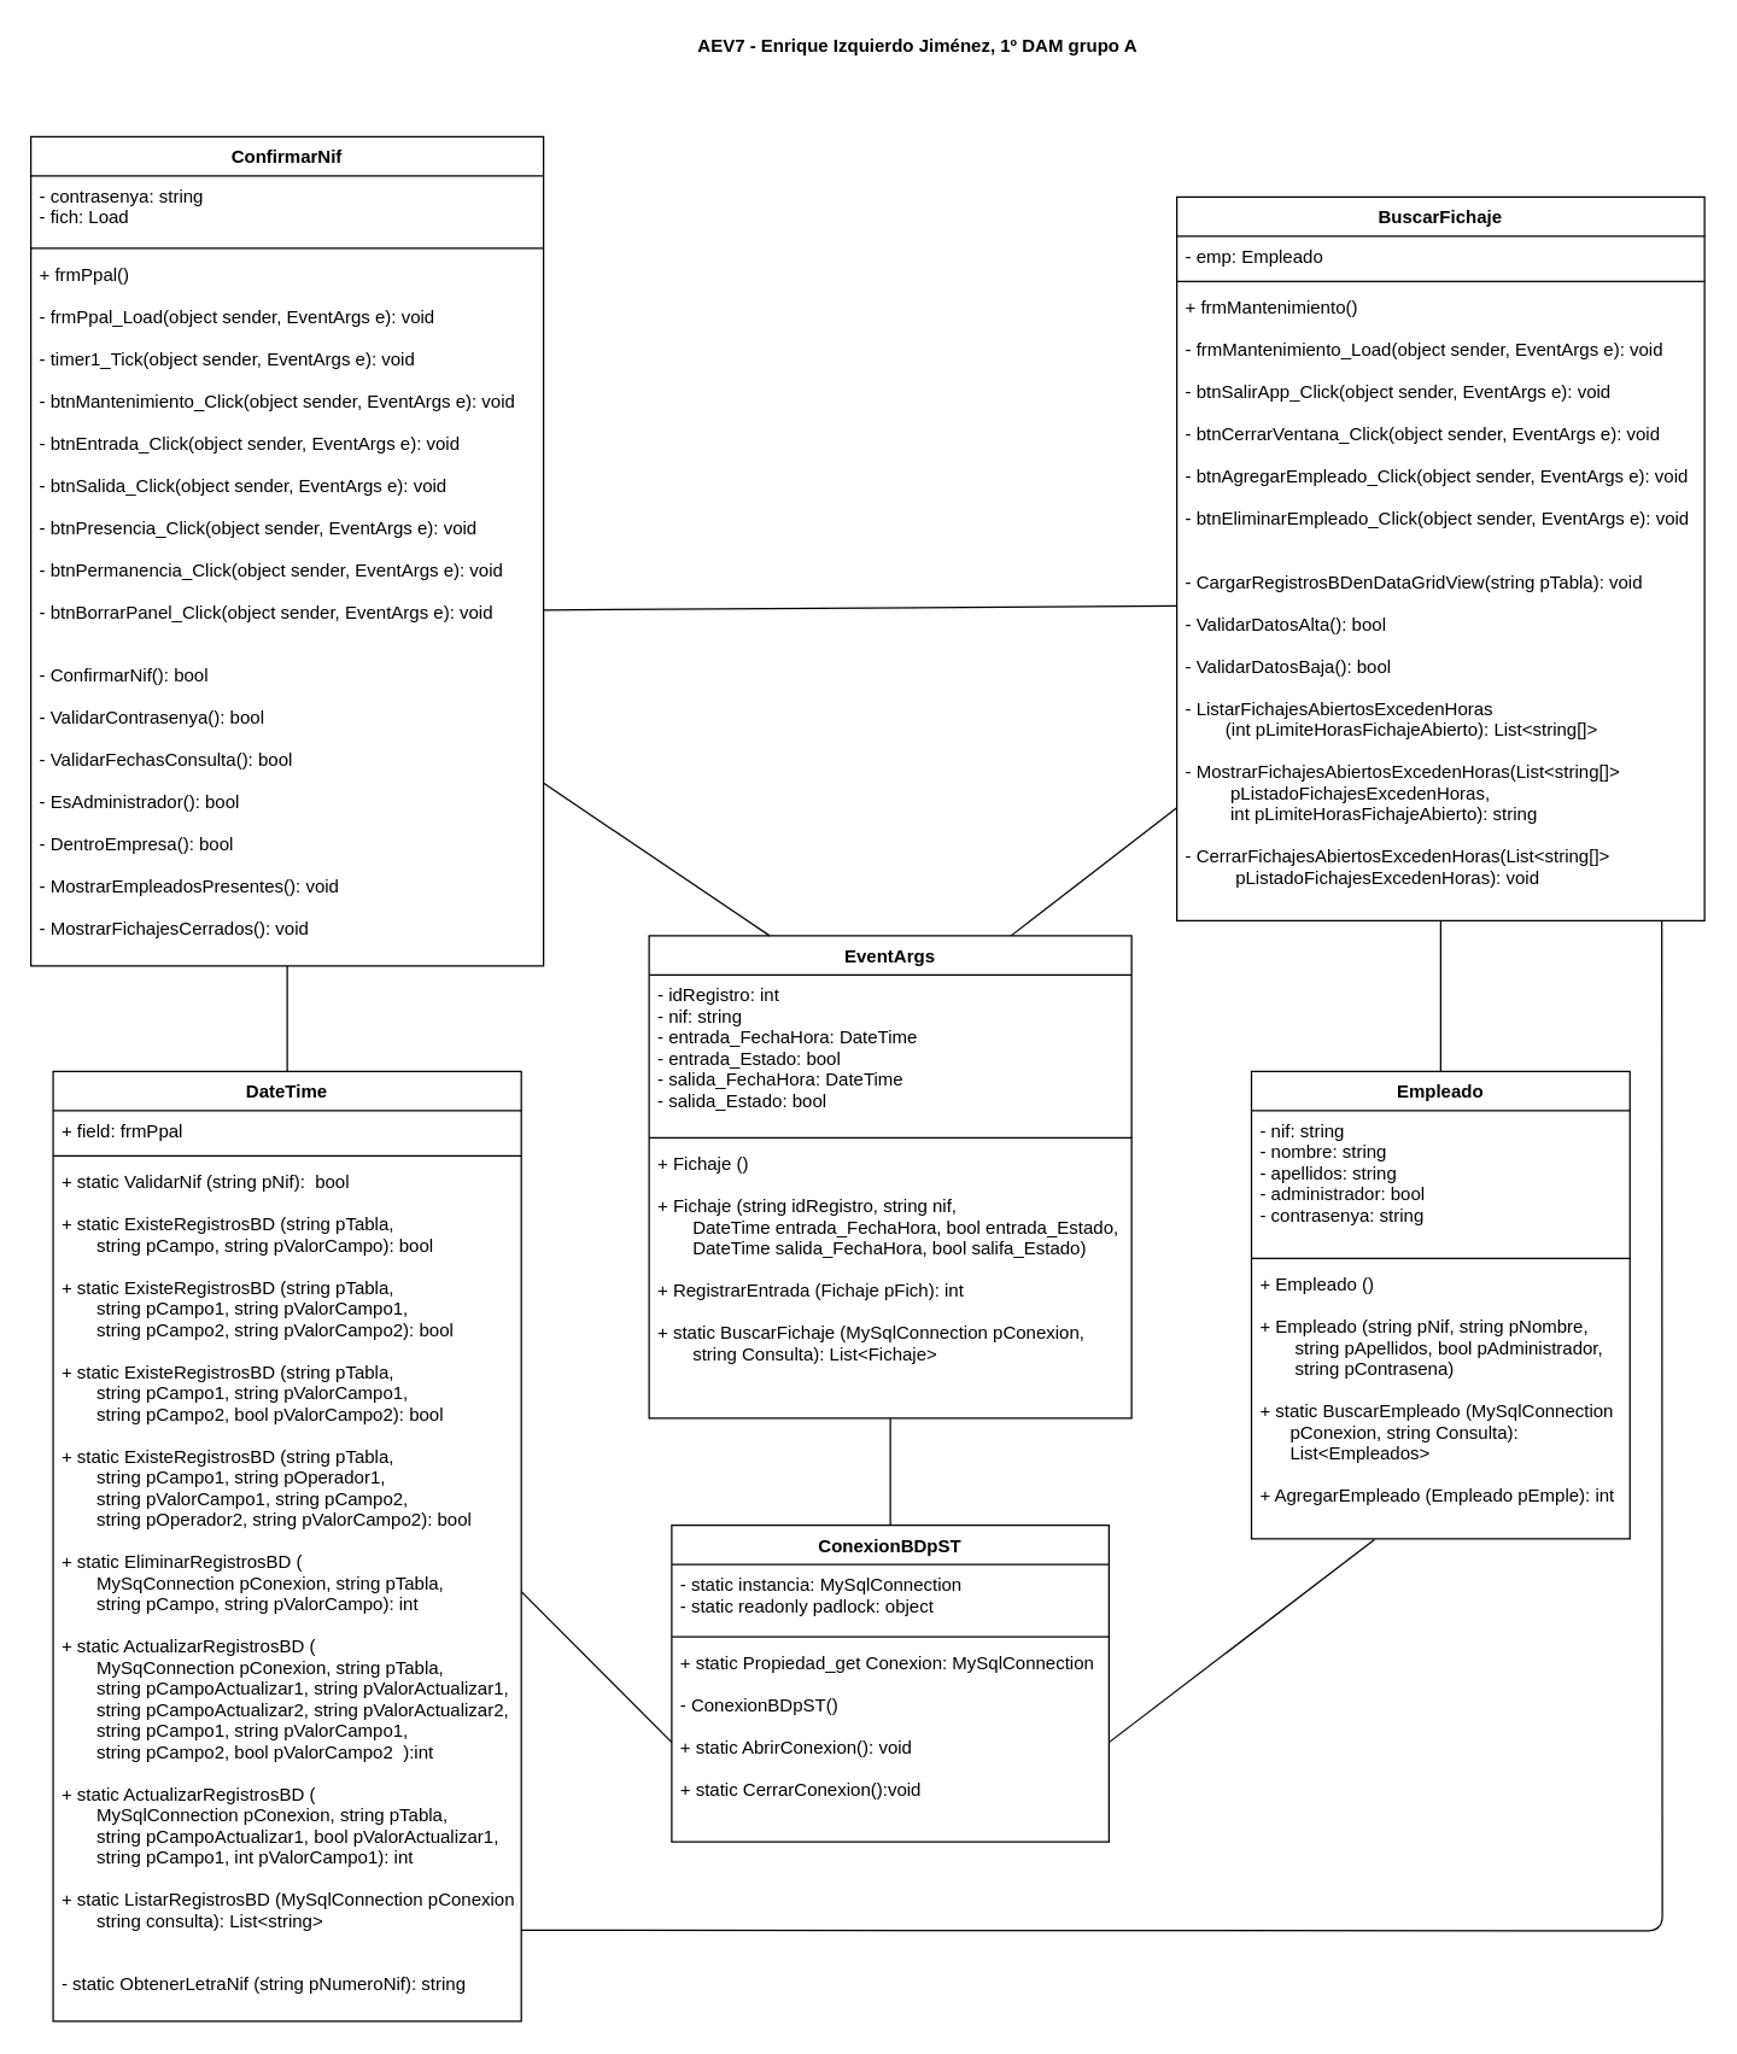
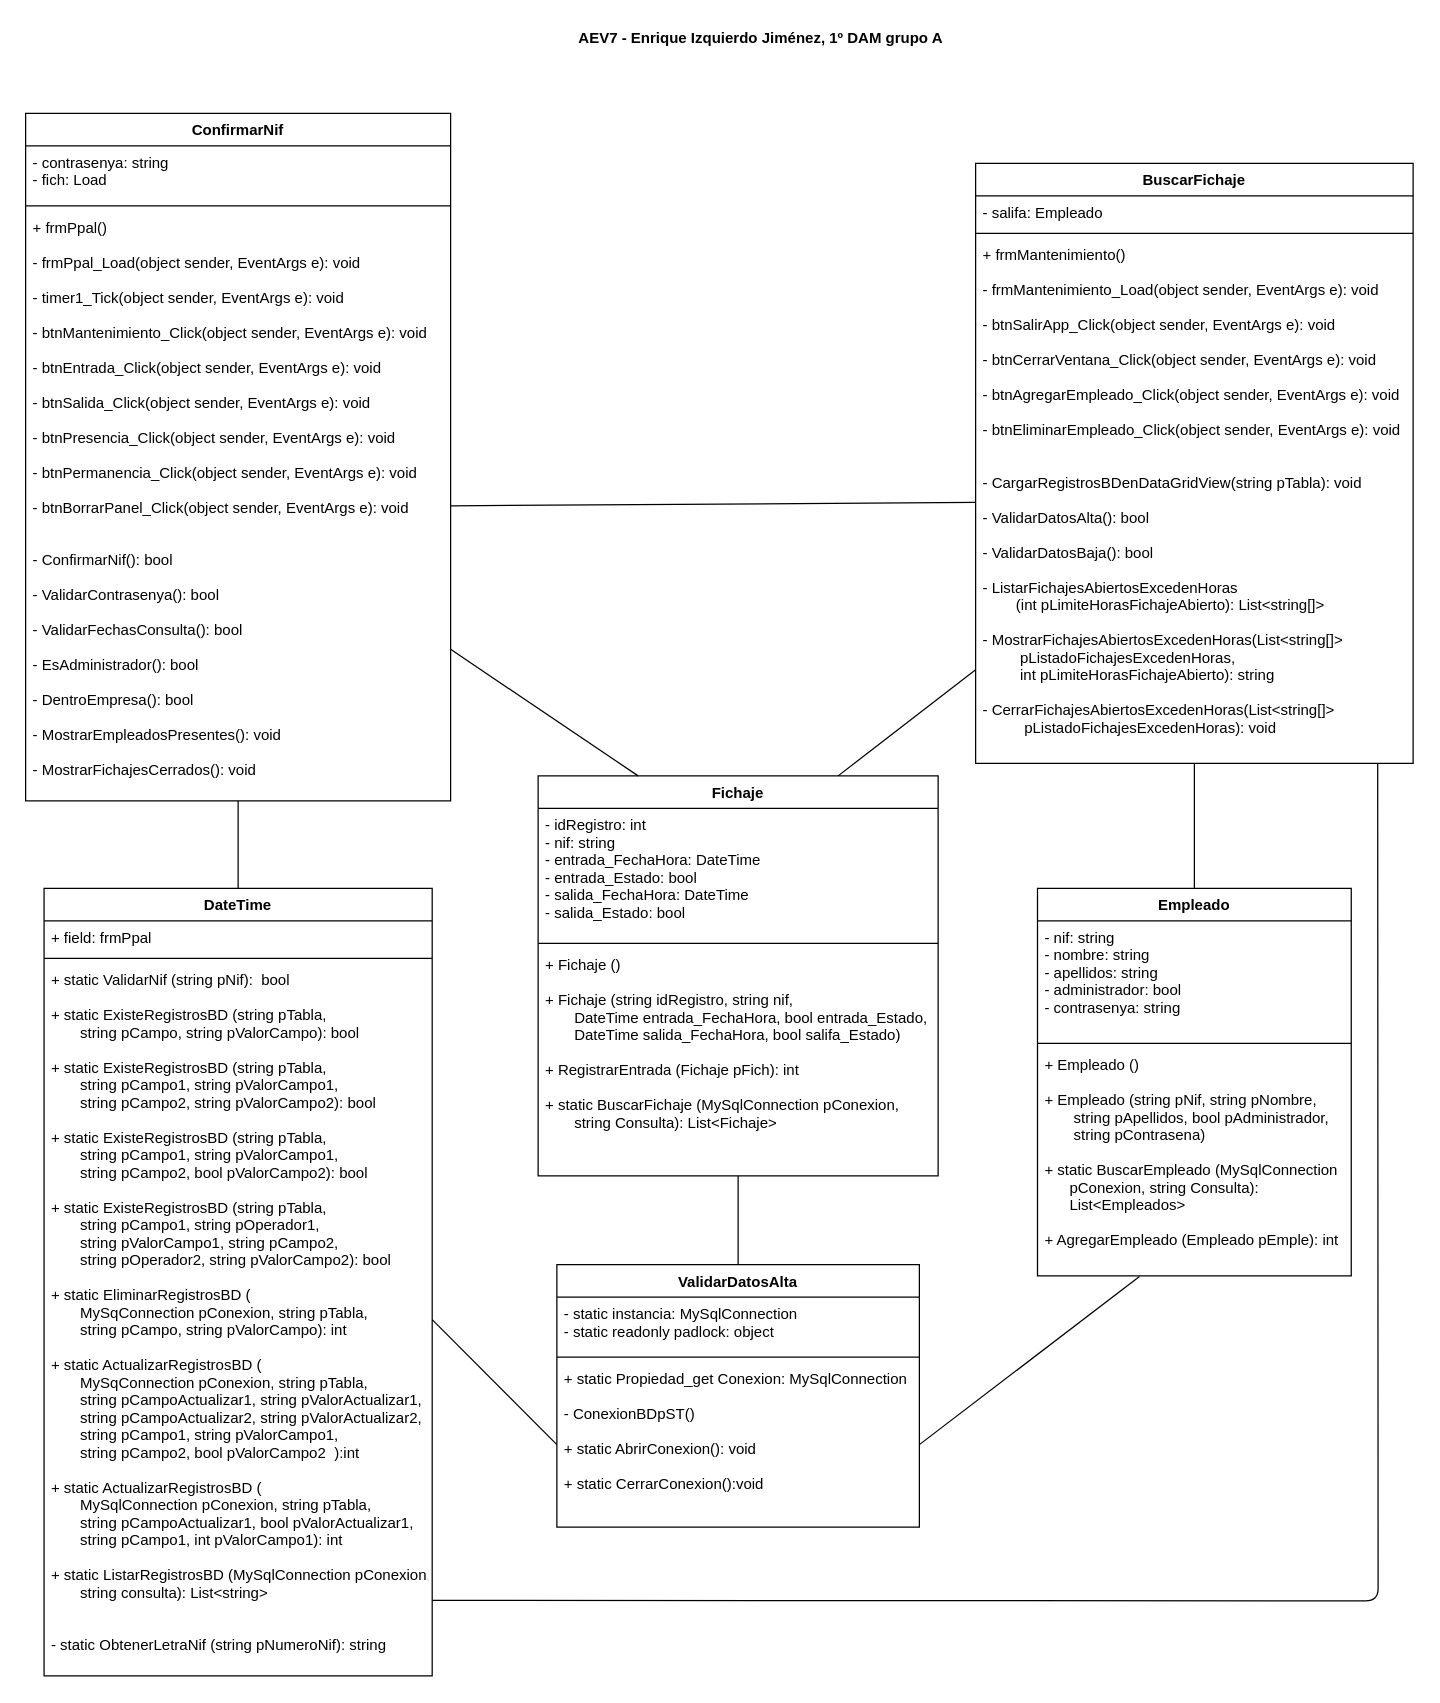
- <mxCell id="7" value="- emp: Empleado" style="text;strokeColor=none;fillColor=none;align=left;verticalAlign=top;spacingLeft=4;spacingRight=4;overflow=hidden;rotatable=0;points=[[0,0.5],[1,0.5]];portConstraint=eastwest;" parent="6" vertex="1"><mxGeometry y="26" width="350" height="26" as="geometry" /></mxCell>
+ <mxCell id="7" value="- salifa: Empleado" style="text;strokeColor=none;fillColor=none;align=left;verticalAlign=top;spacingLeft=4;spacingRight=4;overflow=hidden;rotatable=0;points=[[0,0.5],[1,0.5]];portConstraint=eastwest;" parent="6" vertex="1"><mxGeometry y="26" width="350" height="26" as="geometry" /></mxCell>
- <mxCell id="14" value="EventArgs" style="swimlane;fontStyle=1;align=center;verticalAlign=top;childLayout=stackLayout;horizontal=1;startSize=26;horizontalStack=0;resizeParent=1;resizeParentMax=0;resizeLast=0;collapsible=1;marginBottom=0;" parent="1" vertex="1"><mxGeometry x="430" y="620" width="320" height="320" as="geometry"><mxRectangle x="130" y="170" width="110" height="26" as="alternateBounds" /></mxGeometry></mxCell>
+ <mxCell id="14" value="Fichaje" style="swimlane;fontStyle=1;align=center;verticalAlign=top;childLayout=stackLayout;horizontal=1;startSize=26;horizontalStack=0;resizeParent=1;resizeParentMax=0;resizeLast=0;collapsible=1;marginBottom=0;" parent="1" vertex="1"><mxGeometry x="430" y="620" width="320" height="320" as="geometry"><mxRectangle x="130" y="170" width="110" height="26" as="alternateBounds" /></mxGeometry></mxCell>
- <mxCell id="28" value="ConexionBDpST" style="swimlane;fontStyle=1;align=center;verticalAlign=top;childLayout=stackLayout;horizontal=1;startSize=26;horizontalStack=0;resizeParent=1;resizeParentMax=0;resizeLast=0;collapsible=1;marginBottom=0;" parent="1" vertex="1"><mxGeometry x="445" y="1011" width="290" height="210" as="geometry"><mxRectangle x="130" y="170" width="110" height="26" as="alternateBounds" /></mxGeometry></mxCell>
+ <mxCell id="28" value="ValidarDatosAlta" style="swimlane;fontStyle=1;align=center;verticalAlign=top;childLayout=stackLayout;horizontal=1;startSize=26;horizontalStack=0;resizeParent=1;resizeParentMax=0;resizeLast=0;collapsible=1;marginBottom=0;" parent="1" vertex="1"><mxGeometry x="445" y="1011" width="290" height="210" as="geometry"><mxRectangle x="130" y="170" width="110" height="26" as="alternateBounds" /></mxGeometry></mxCell>
